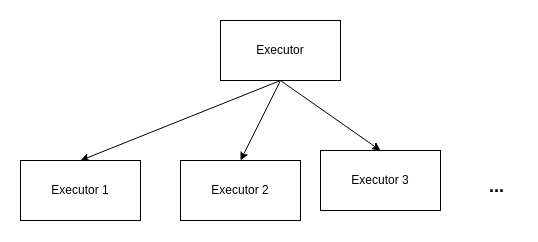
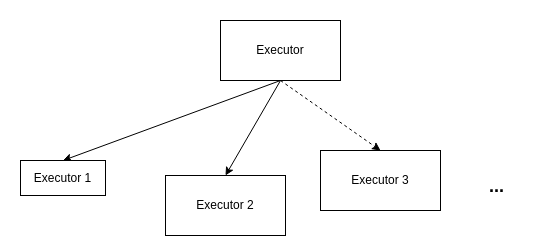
- <mxCell id="8" value="" style="rounded=0;orthogonalLoop=1;jettySize=auto;html=1;entryX=0.5;entryY=0;entryDx=0;entryDy=0;exitX=0.5;exitY=1;exitDx=0;exitDy=0;" edge="1" parent="1" source="3" target="7"><mxGeometry relative="1" as="geometry"><mxPoint x="170" y="90" as="sourcePoint" /><mxPoint x="250" y="170" as="targetPoint" /></mxGeometry></mxCell>
+ <mxCell id="8" value="" style="rounded=0;orthogonalLoop=1;jettySize=auto;html=1;entryX=0.5;entryY=0;entryDx=0;entryDy=0;exitX=0.5;exitY=1;exitDx=0;exitDy=0;dashed=1;" edge="1" parent="1" source="3" target="7"><mxGeometry relative="1" as="geometry"><mxPoint x="170" y="90" as="sourcePoint" /><mxPoint x="250" y="170" as="targetPoint" /></mxGeometry></mxCell>
- <mxCell id="4" value="Executor 1" style="rounded=0;whiteSpace=wrap;html=1;" vertex="1" parent="1"><mxGeometry x="20" y="160" width="120" height="60" as="geometry" /></mxCell>
+ <mxCell id="4" value="Executor 1" style="rounded=0;whiteSpace=wrap;html=1;" vertex="1" parent="1"><mxGeometry x="20" y="160" width="85" height="35" as="geometry" /></mxCell>
- <mxCell id="5" value="Executor 2" style="rounded=0;whiteSpace=wrap;html=1;" vertex="1" parent="1"><mxGeometry x="180" y="160" width="120" height="60" as="geometry" /></mxCell>
+ <mxCell id="5" value="Executor 2" style="rounded=0;whiteSpace=wrap;html=1;" vertex="1" parent="1"><mxGeometry x="165" y="175" width="120" height="60" as="geometry" /></mxCell>
